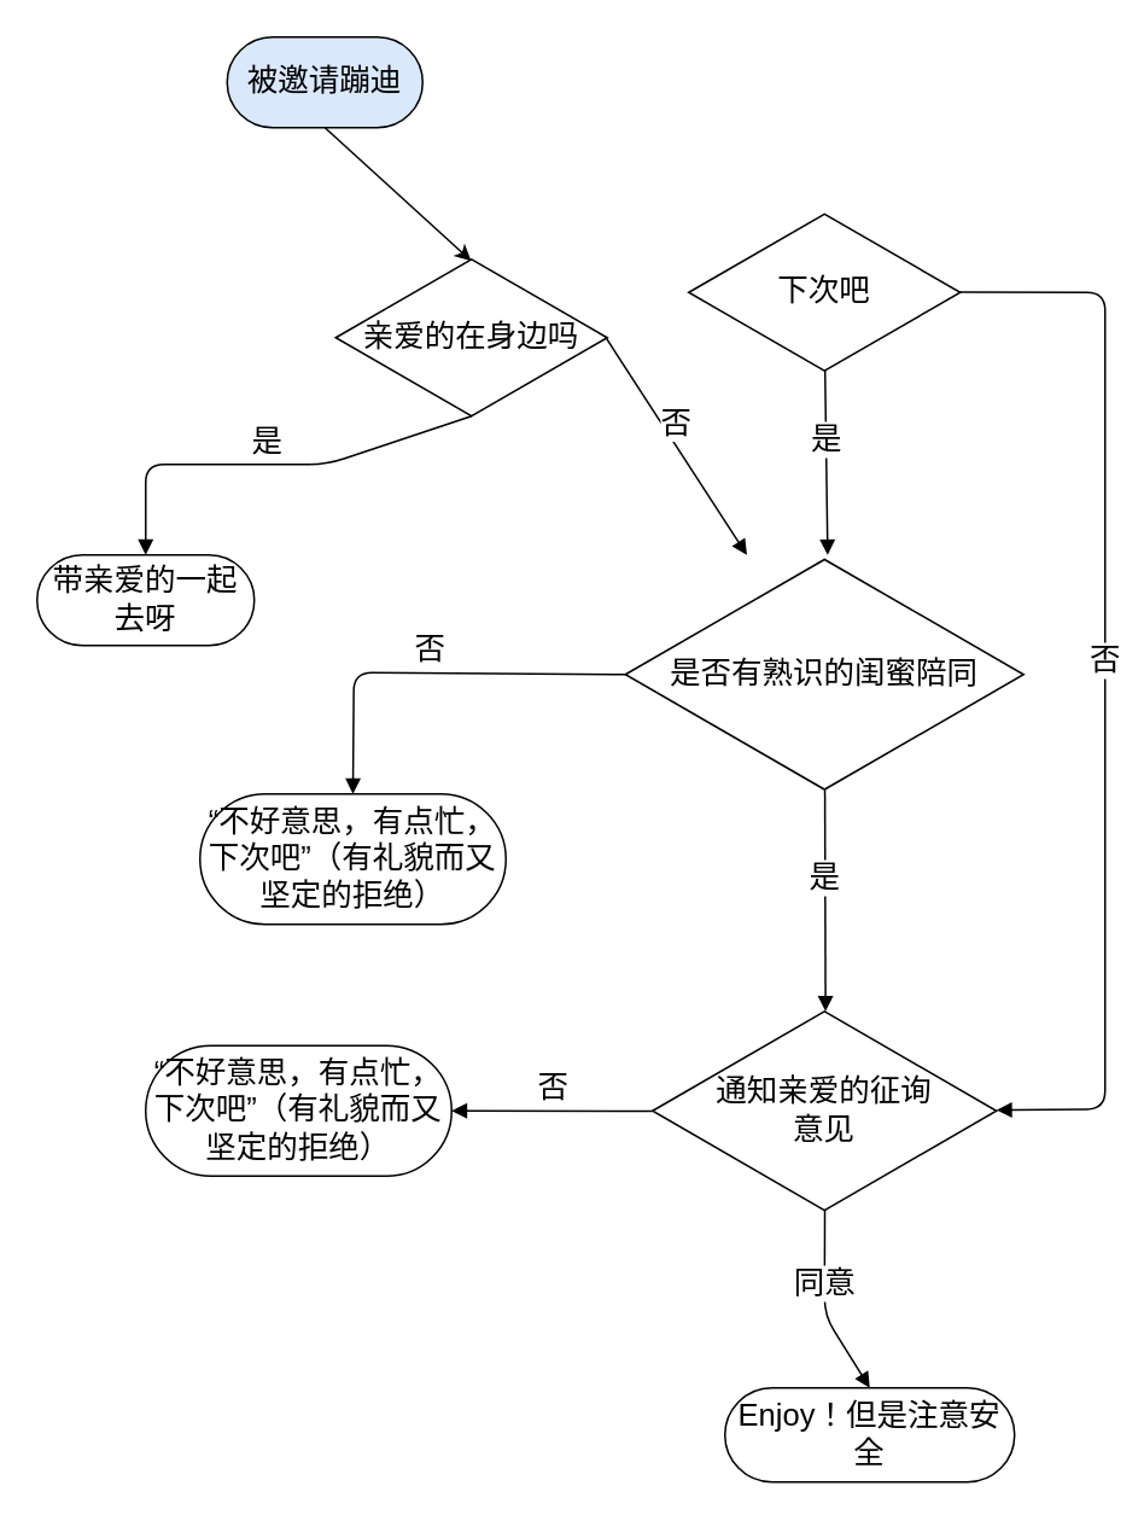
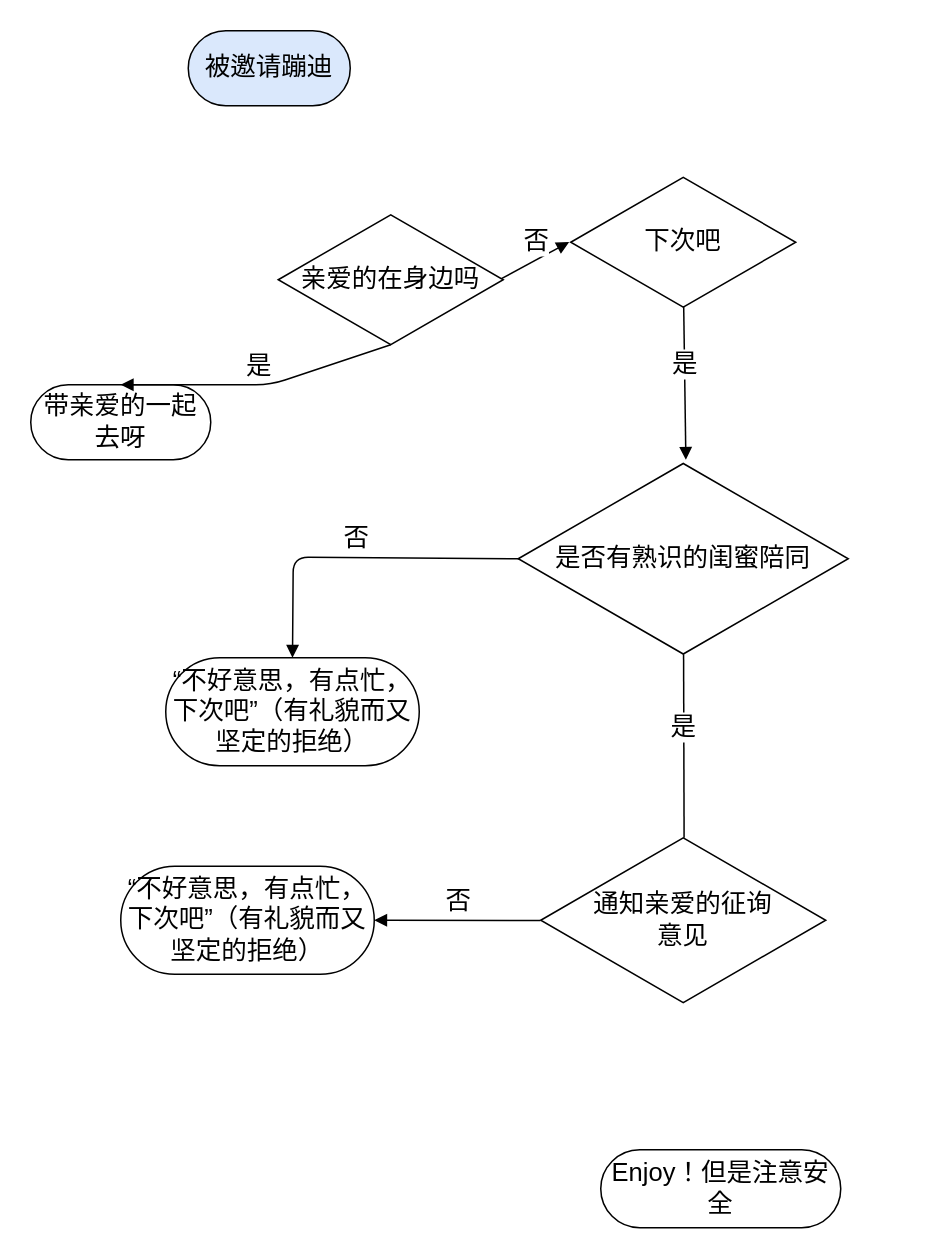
- <mxCell id="6" value="" style="endArrow=classic;html=1;fontFamily=Helvetica;fontSize=17;exitX=0.5;exitY=1;exitDx=0;exitDy=0;entryX=0.499;entryY=0.029;entryDx=0;entryDy=0;entryPerimeter=0;" edge="1" parent="1" source="4" target="3"><mxGeometry width="50" height="50" relative="1" as="geometry"><mxPoint x="10" y="506" as="sourcePoint" /><mxPoint x="60" y="456" as="targetPoint" /><Array as="points" /></mxGeometry></mxCell>
- <mxCell id="8" value="否" style="html=1;verticalAlign=bottom;endArrow=block;fontFamily=Helvetica;fontSize=17;exitX=0.992;exitY=0.492;exitDx=0;exitDy=0;exitPerimeter=0;" edge="1" parent="1" source="3" target="9"><mxGeometry width="80" relative="1" as="geometry"><mxPoint x="260" y="166" as="sourcePoint" /><mxPoint x="340" y="166" as="targetPoint" /></mxGeometry></mxCell>
+ <mxCell id="8" value="否" style="html=1;verticalAlign=bottom;endArrow=block;fontFamily=Helvetica;fontSize=17;exitX=0.992;exitY=0.492;exitDx=0;exitDy=0;exitPerimeter=0;entryX=-0.007;entryY=0.498;entryDx=0;entryDy=0;entryPerimeter=0;" edge="1" parent="1" source="3" target="7"><mxGeometry width="80" relative="1" as="geometry"><mxPoint x="260" y="166" as="sourcePoint" /><mxPoint x="340" y="166" as="targetPoint" /></mxGeometry></mxCell>
- <mxCell id="2" value="带亲爱的一起去呀" style="rounded=1;arcSize=50;fontFamily=Helvetica;fontStyle=0;fontSize=17;labelPosition=center;verticalLabelPosition=middle;align=center;verticalAlign=middle;textDirection=ltr;whiteSpace=wrap;" vertex="1" parent="1"><mxGeometry x="20" y="306" width="120" height="50" as="geometry" /></mxCell>
+ <mxCell id="2" value="带亲爱的一起去呀" style="rounded=1;arcSize=50;fontFamily=Helvetica;fontStyle=0;fontSize=17;labelPosition=center;verticalLabelPosition=middle;align=center;verticalAlign=middle;textDirection=ltr;whiteSpace=wrap;" vertex="1" parent="1"><mxGeometry x="20" y="256" width="120" height="50" as="geometry" /></mxCell>
- <mxCell id="13" value="否" style="html=1;verticalAlign=bottom;endArrow=block;fontFamily=Helvetica;fontSize=17;exitX=0.998;exitY=0.498;exitDx=0;exitDy=0;exitPerimeter=0;entryX=1;entryY=0.496;entryDx=0;entryDy=0;entryPerimeter=0;" edge="1" parent="1" source="7" target="11"><mxGeometry width="80" relative="1" as="geometry"><mxPoint x="530" y="156" as="sourcePoint" /><mxPoint x="549" y="617" as="targetPoint" /><Array as="points"><mxPoint x="610" y="161" /><mxPoint x="610" y="466" /><mxPoint x="610" y="612" /></Array></mxGeometry></mxCell>
- <mxCell id="12" value="是" style="html=1;verticalAlign=bottom;endArrow=block;fontFamily=Helvetica;fontSize=17;entryX=0.503;entryY=0.018;entryDx=0;entryDy=0;entryPerimeter=0;exitX=0.501;exitY=0.982;exitDx=0;exitDy=0;exitPerimeter=0;" edge="1" parent="1" source="9" target="11"><mxGeometry width="80" relative="1" as="geometry"><mxPoint x="458" y="456" as="sourcePoint" /><mxPoint x="463" y="576" as="targetPoint" /></mxGeometry></mxCell>
+ <mxCell id="12" value="是" style="html=1;verticalAlign=bottom;endArrow=none;fontFamily=Helvetica;fontSize=17;entryX=0.503;entryY=0.018;entryDx=0;entryDy=0;entryPerimeter=0;exitX=0.501;exitY=0.982;exitDx=0;exitDy=0;exitPerimeter=0;" edge="1" parent="1" source="9" target="11"><mxGeometry width="80" relative="1" as="geometry"><mxPoint x="458" y="456" as="sourcePoint" /><mxPoint x="463" y="576" as="targetPoint" /></mxGeometry></mxCell>
- <mxCell id="19" value="同意" style="html=1;verticalAlign=bottom;endArrow=block;fontFamily=Helvetica;fontSize=17;entryX=0.5;entryY=0;entryDx=0;entryDy=0;exitX=0.501;exitY=0.98;exitDx=0;exitDy=0;exitPerimeter=0;" edge="1" parent="1" source="11" target="18"><mxGeometry width="80" relative="1" as="geometry"><mxPoint x="490" y="666" as="sourcePoint" /><mxPoint x="259" y="623" as="targetPoint" /><Array as="points"><mxPoint x="455" y="726" /></Array></mxGeometry></mxCell>
